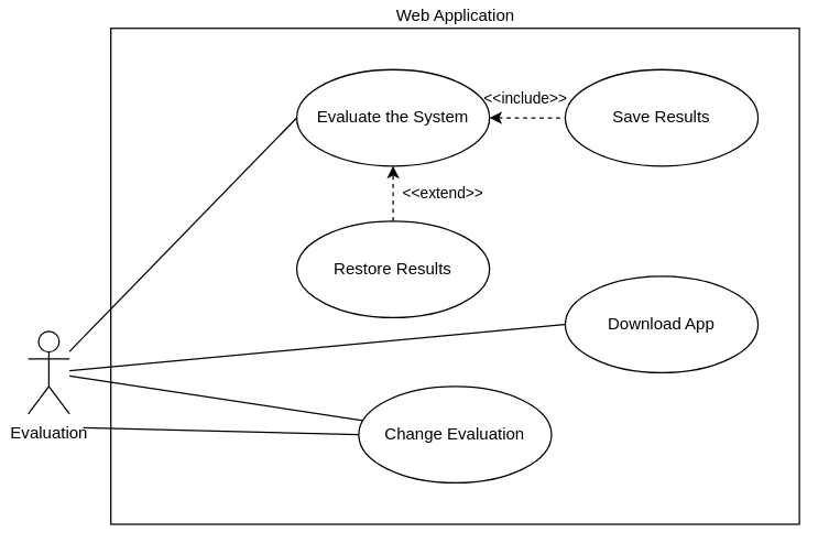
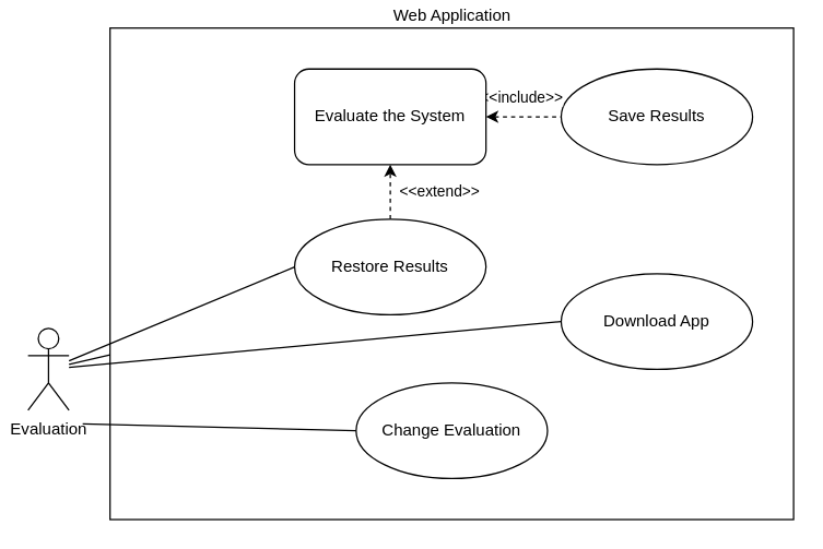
- <mxCell id="14" value="Evaluate the System" style="ellipse;whiteSpace=wrap;html=1;" parent="1" vertex="1"><mxGeometry x="215" y="50" width="140" height="70" as="geometry" /></mxCell>
+ <mxCell id="14" value="Evaluate the System" style="whiteSpace=wrap;html=1;rounded=1;" parent="1" vertex="1"><mxGeometry x="215" y="50" width="140" height="70" as="geometry" /></mxCell>
- <mxCell id="3" style="rounded=0;orthogonalLoop=1;jettySize=auto;html=1;entryX=0;entryY=0.5;entryDx=0;entryDy=0;endArrow=none;endFill=0;" parent="1" source="6" target="14" edge="1"><mxGeometry relative="1" as="geometry" /></mxCell>
+ <mxCell id="3" style="rounded=0;orthogonalLoop=1;jettySize=auto;html=1;endArrow=none;endFill=0;" parent="1" source="6" target="2" edge="1"><mxGeometry relative="1" as="geometry" /></mxCell>
- <mxCell id="5" style="edgeStyle=none;rounded=0;orthogonalLoop=1;jettySize=auto;html=1;endArrow=none;endFill=0;" parent="1" source="6" target="15" edge="1"><mxGeometry relative="1" as="geometry" /></mxCell>
+ <mxCell id="5" style="edgeStyle=none;rounded=0;orthogonalLoop=1;jettySize=auto;html=1;entryX=0;entryY=0.5;entryDx=0;entryDy=0;endArrow=none;endFill=0;" parent="1" source="6" target="11" edge="1"><mxGeometry relative="1" as="geometry" /></mxCell>
